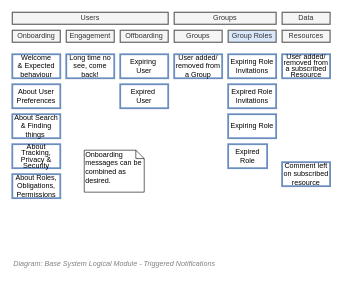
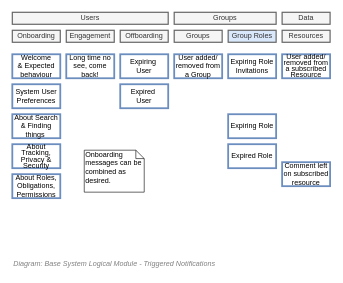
- <mxCell id="3" value="About User Preferences" style="rounded=0;whiteSpace=wrap;html=1;strokeColor=#6c8ebf;strokeWidth=3;align=center;fillColor=none;" parent="1" vertex="1"><mxGeometry x="20" y="140" width="80" height="40" as="geometry" /></mxCell>
+ <mxCell id="3" value="System User Preferences" style="rounded=0;whiteSpace=wrap;html=1;strokeColor=#6c8ebf;strokeWidth=3;align=center;fillColor=none;" parent="1" vertex="1"><mxGeometry x="20" y="140" width="80" height="40" as="geometry" /></mxCell>
- <mxCell id="9" value="Expired Role Invitations" style="rounded=0;whiteSpace=wrap;html=1;strokeColor=#6c8ebf;strokeWidth=3;align=center;fillColor=none;" parent="1" vertex="1"><mxGeometry x="380" y="140" width="80" height="40" as="geometry" /></mxCell>
- <mxCell id="23" value="Expired Role" style="rounded=0;whiteSpace=wrap;html=1;strokeColor=#6c8ebf;strokeWidth=3;align=center;fillColor=none;" parent="1" vertex="1"><mxGeometry x="380" y="240" width="65" height="40" as="geometry" /></mxCell>
+ <mxCell id="23" value="Expired Role" style="rounded=0;whiteSpace=wrap;html=1;strokeColor=#6c8ebf;strokeWidth=3;align=center;fillColor=none;" parent="1" vertex="1"><mxGeometry x="380" y="240" width="80" height="40" as="geometry" /></mxCell>
